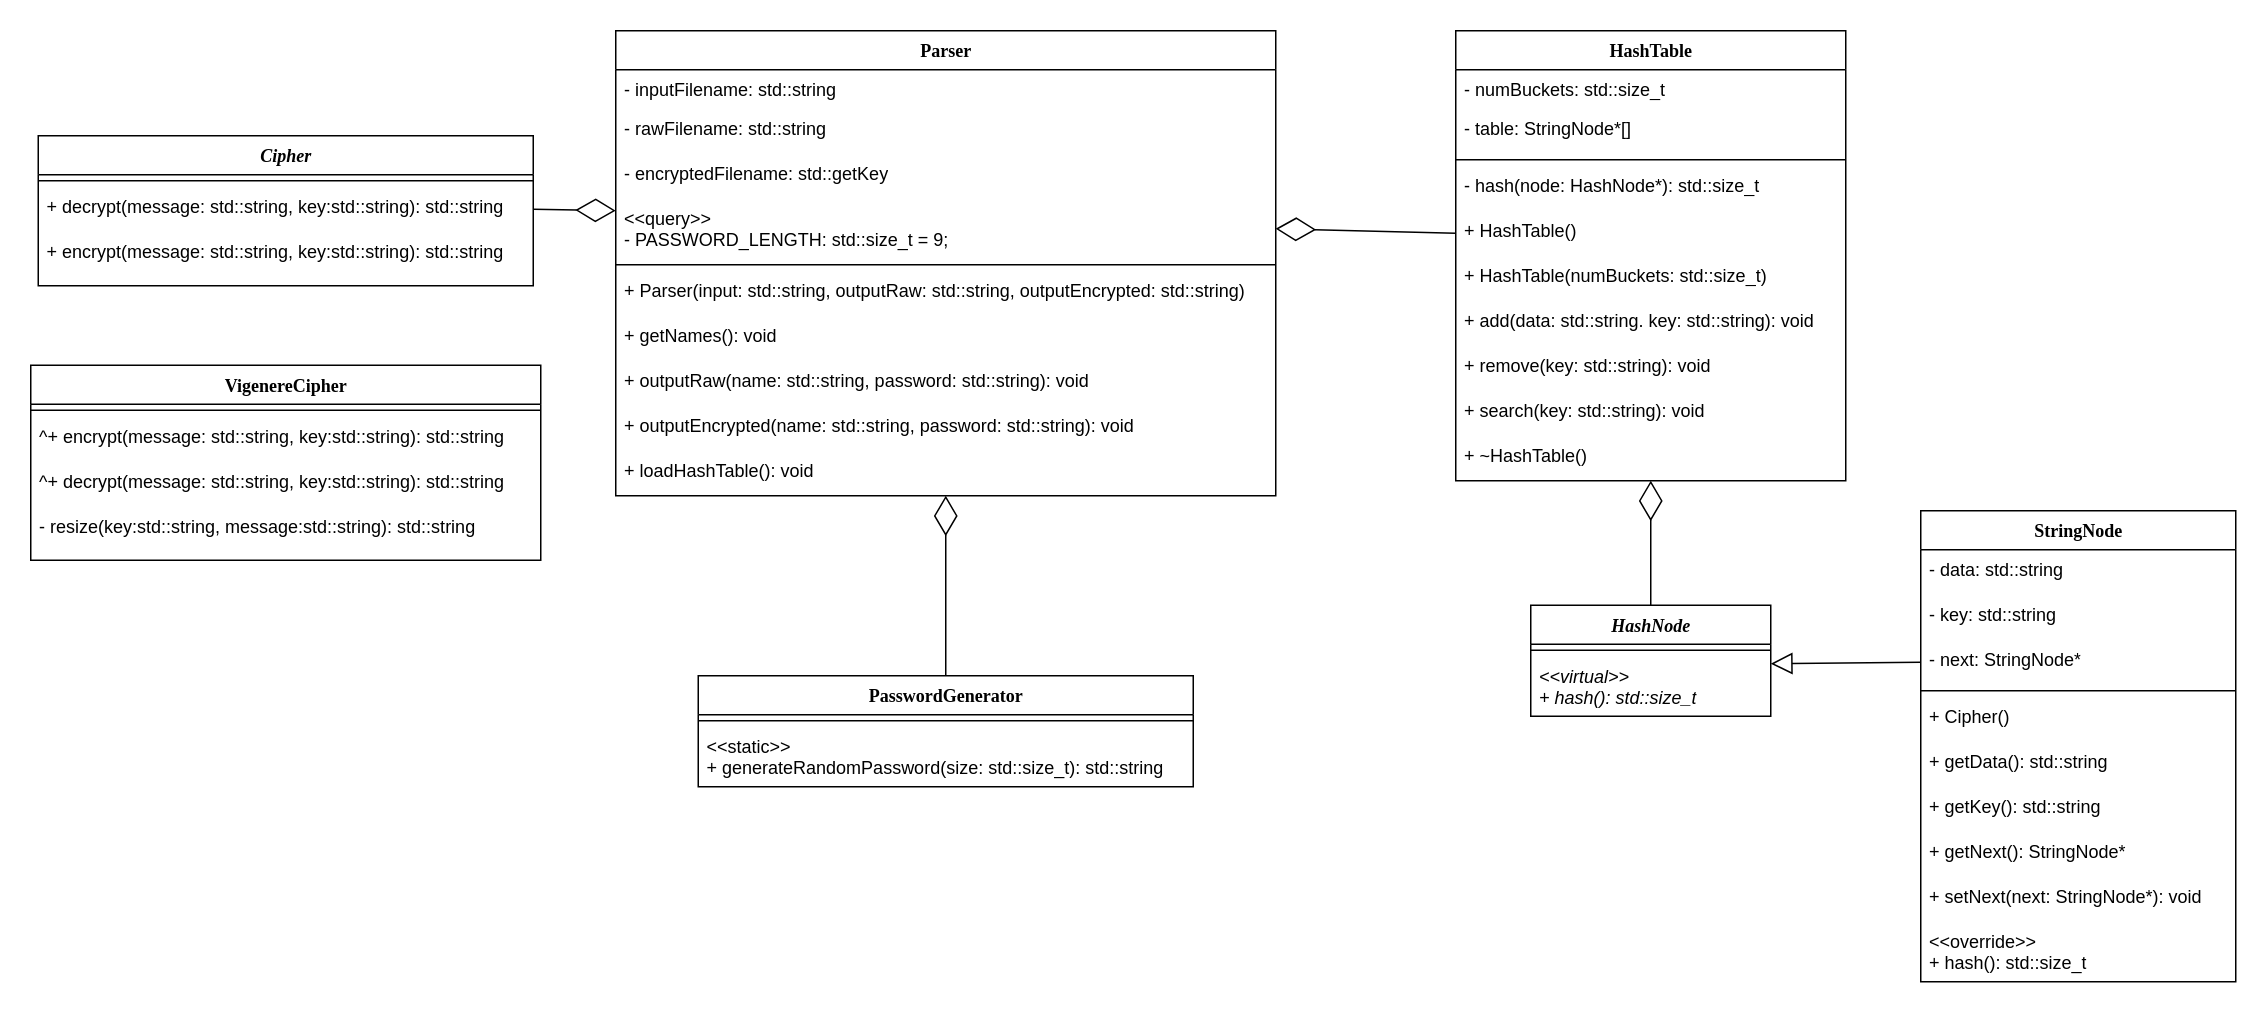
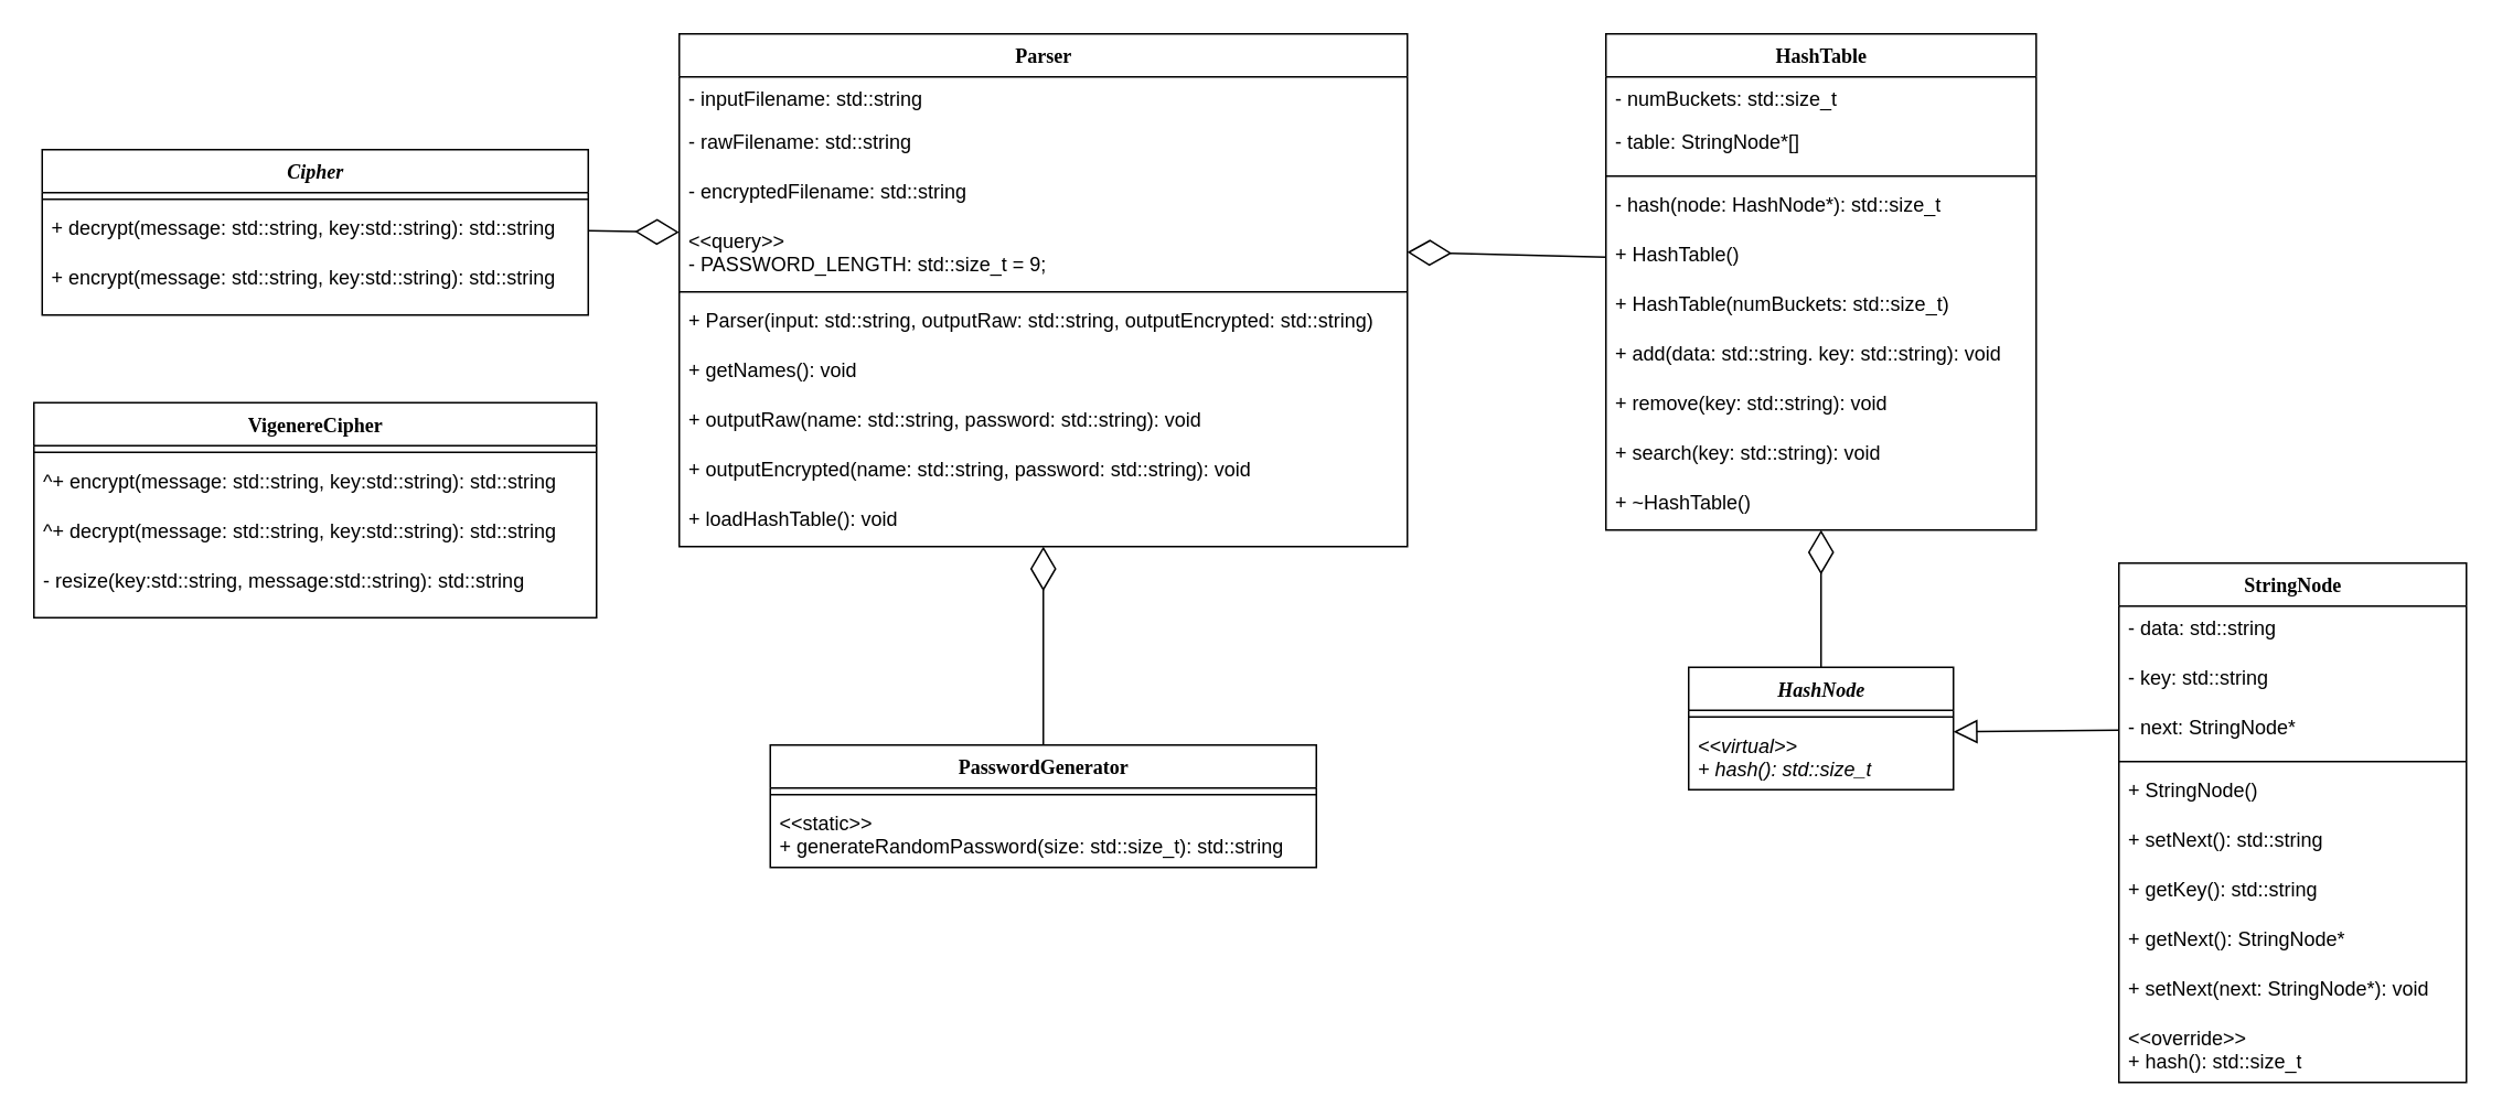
- <mxCell id="16" value="- encryptedFilename: std::getKey" style="text;html=1;strokeColor=none;fillColor=none;align=left;verticalAlign=top;spacingLeft=4;spacingRight=4;whiteSpace=wrap;overflow=hidden;rotatable=0;points=[[0,0.5],[1,0.5]];portConstraint=eastwest;autosize=1;" parent="13" vertex="1"><mxGeometry y="82" width="440" height="30" as="geometry" /></mxCell>
+ <mxCell id="16" value="- encryptedFilename: std::string" style="text;html=1;strokeColor=none;fillColor=none;align=left;verticalAlign=top;spacingLeft=4;spacingRight=4;whiteSpace=wrap;overflow=hidden;rotatable=0;points=[[0,0.5],[1,0.5]];portConstraint=eastwest;autosize=1;" parent="13" vertex="1"><mxGeometry y="82" width="440" height="30" as="geometry" /></mxCell>
- <mxCell id="29" value="+ Cipher()" style="text;html=1;strokeColor=none;fillColor=none;align=left;verticalAlign=top;spacingLeft=4;spacingRight=4;whiteSpace=wrap;overflow=hidden;rotatable=0;points=[[0,0.5],[1,0.5]];portConstraint=eastwest;autosize=1;" parent="24" vertex="1"><mxGeometry y="124" width="210" height="30" as="geometry" /></mxCell>
+ <mxCell id="29" value="+ StringNode()" style="text;html=1;strokeColor=none;fillColor=none;align=left;verticalAlign=top;spacingLeft=4;spacingRight=4;whiteSpace=wrap;overflow=hidden;rotatable=0;points=[[0,0.5],[1,0.5]];portConstraint=eastwest;autosize=1;" parent="24" vertex="1"><mxGeometry y="124" width="210" height="30" as="geometry" /></mxCell>
- <mxCell id="30" value="+ getData(): std::string" style="text;html=1;strokeColor=none;fillColor=none;align=left;verticalAlign=top;spacingLeft=4;spacingRight=4;whiteSpace=wrap;overflow=hidden;rotatable=0;points=[[0,0.5],[1,0.5]];portConstraint=eastwest;autosize=1;" parent="24" vertex="1"><mxGeometry y="154" width="210" height="30" as="geometry" /></mxCell>
+ <mxCell id="30" value="+ setNext(): std::string" style="text;html=1;strokeColor=none;fillColor=none;align=left;verticalAlign=top;spacingLeft=4;spacingRight=4;whiteSpace=wrap;overflow=hidden;rotatable=0;points=[[0,0.5],[1,0.5]];portConstraint=eastwest;autosize=1;" parent="24" vertex="1"><mxGeometry y="154" width="210" height="30" as="geometry" /></mxCell>
